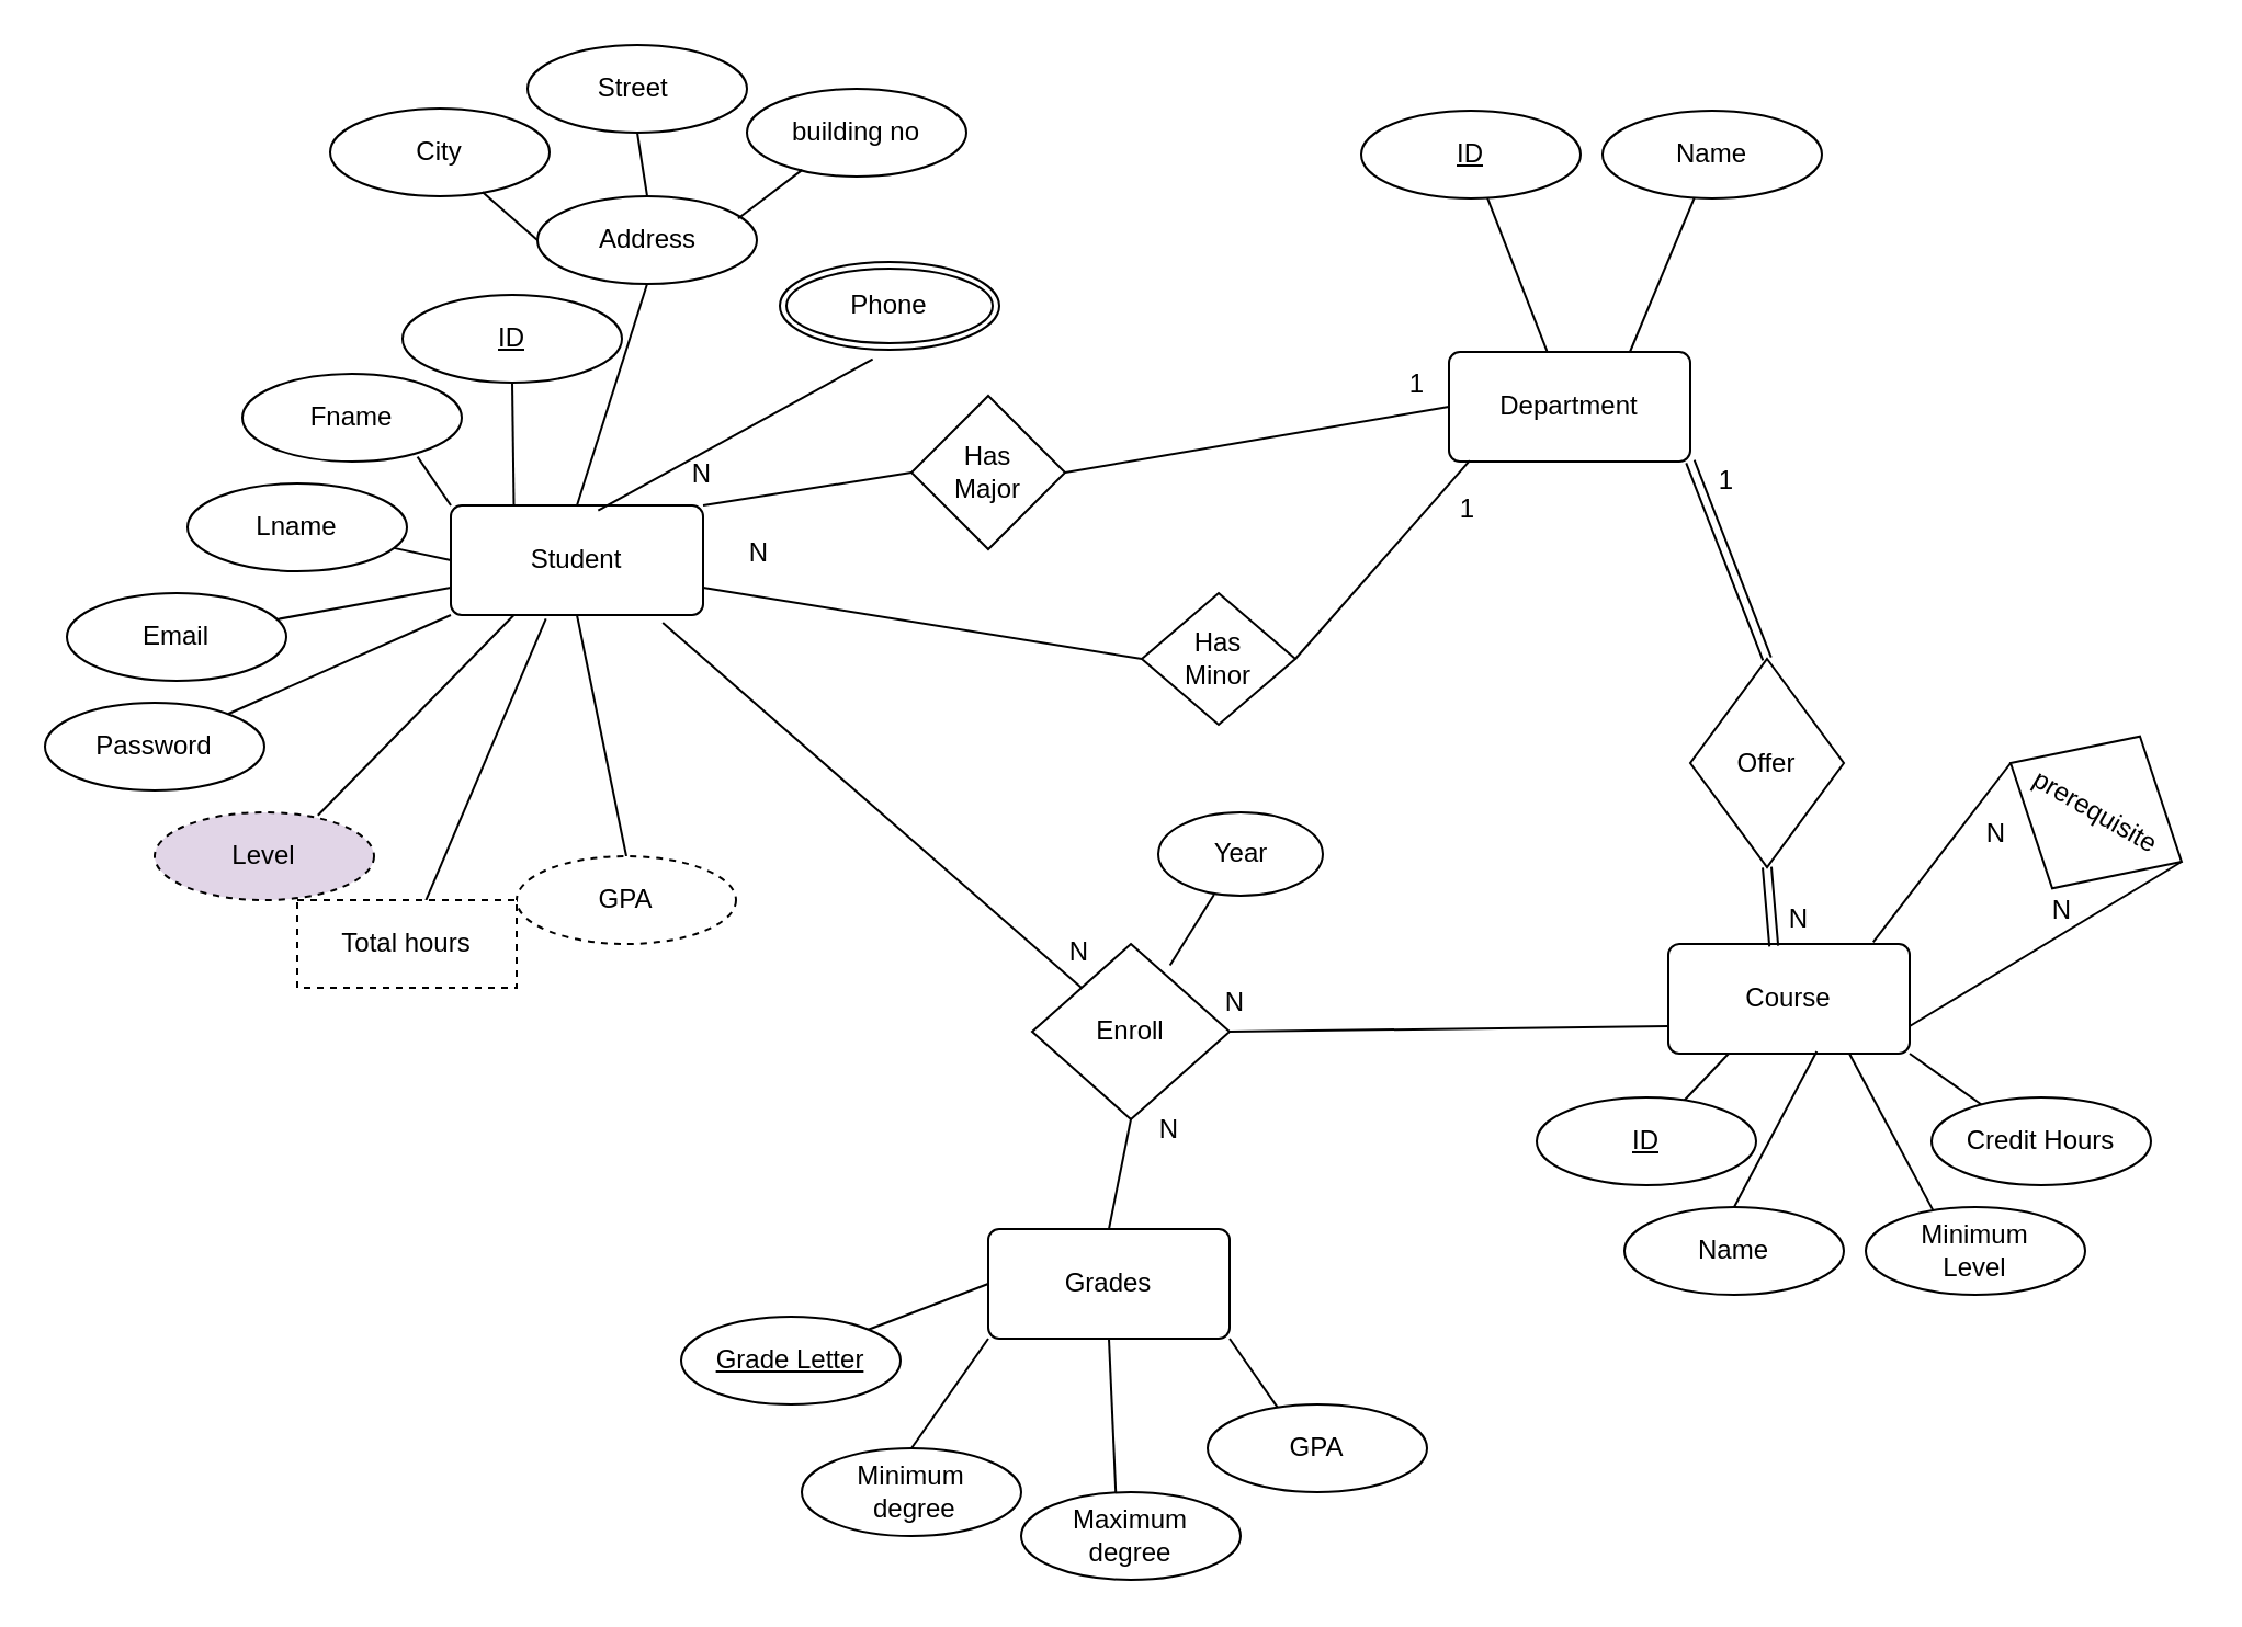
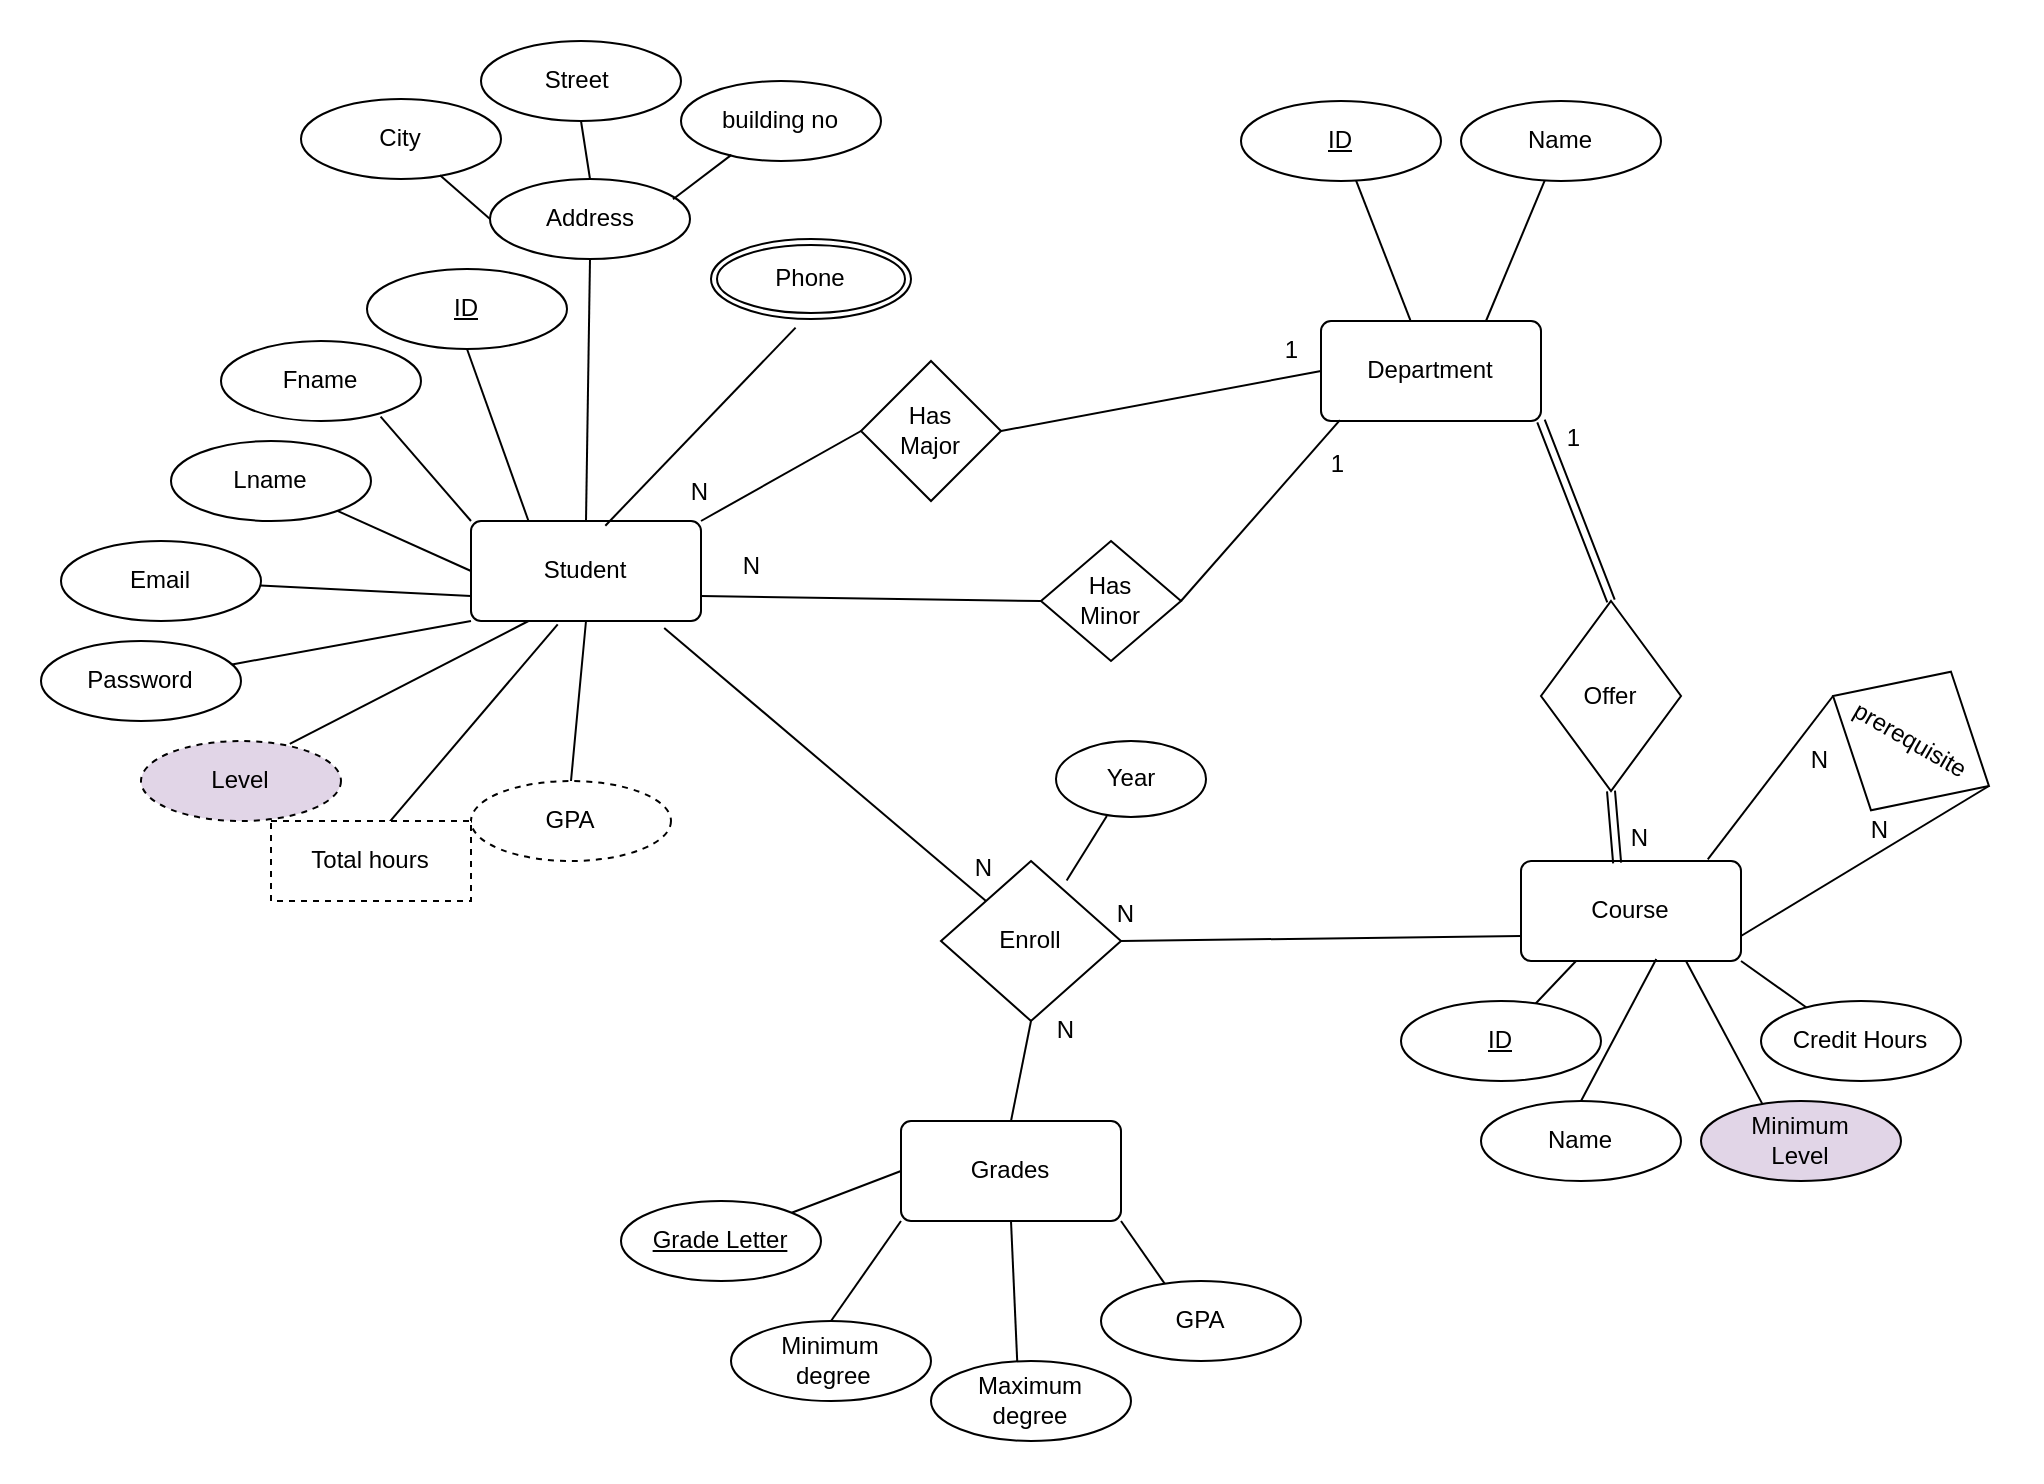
- <mxCell id="20" value="Has&lt;br&gt;Major" style="shape=rhombus;perimeter=rhombusPerimeter;whiteSpace=wrap;html=1;align=center;" parent="1" vertex="1"><mxGeometry x="415" y="180" width="70" height="70" as="geometry" /></mxCell>
+ <mxCell id="20" value="Has&lt;br&gt;Major" style="shape=rhombus;perimeter=rhombusPerimeter;whiteSpace=wrap;html=1;align=center;" parent="1" vertex="1"><mxGeometry x="430" y="180" width="70" height="70" as="geometry" /></mxCell>
- <mxCell id="2" value="Student" style="rounded=1;arcSize=10;whiteSpace=wrap;html=1;align=center;" parent="1" vertex="1"><mxGeometry x="205" y="230" width="115" height="50" as="geometry" /></mxCell>
+ <mxCell id="2" value="Student" style="rounded=1;arcSize=10;whiteSpace=wrap;html=1;align=center;" parent="1" vertex="1"><mxGeometry x="235" y="260" width="115" height="50" as="geometry" /></mxCell>
- <mxCell id="79" value="Minimum &lt;br&gt;Level" style="ellipse;whiteSpace=wrap;html=1;align=center;" parent="1" vertex="1"><mxGeometry x="850" y="550" width="100" height="40" as="geometry" /></mxCell>
+ <mxCell id="79" value="Minimum &lt;br&gt;Level" style="ellipse;whiteSpace=wrap;html=1;align=center;fillColor=#e1d5e7;" parent="1" vertex="1"><mxGeometry x="850" y="550" width="100" height="40" as="geometry" /></mxCell>
